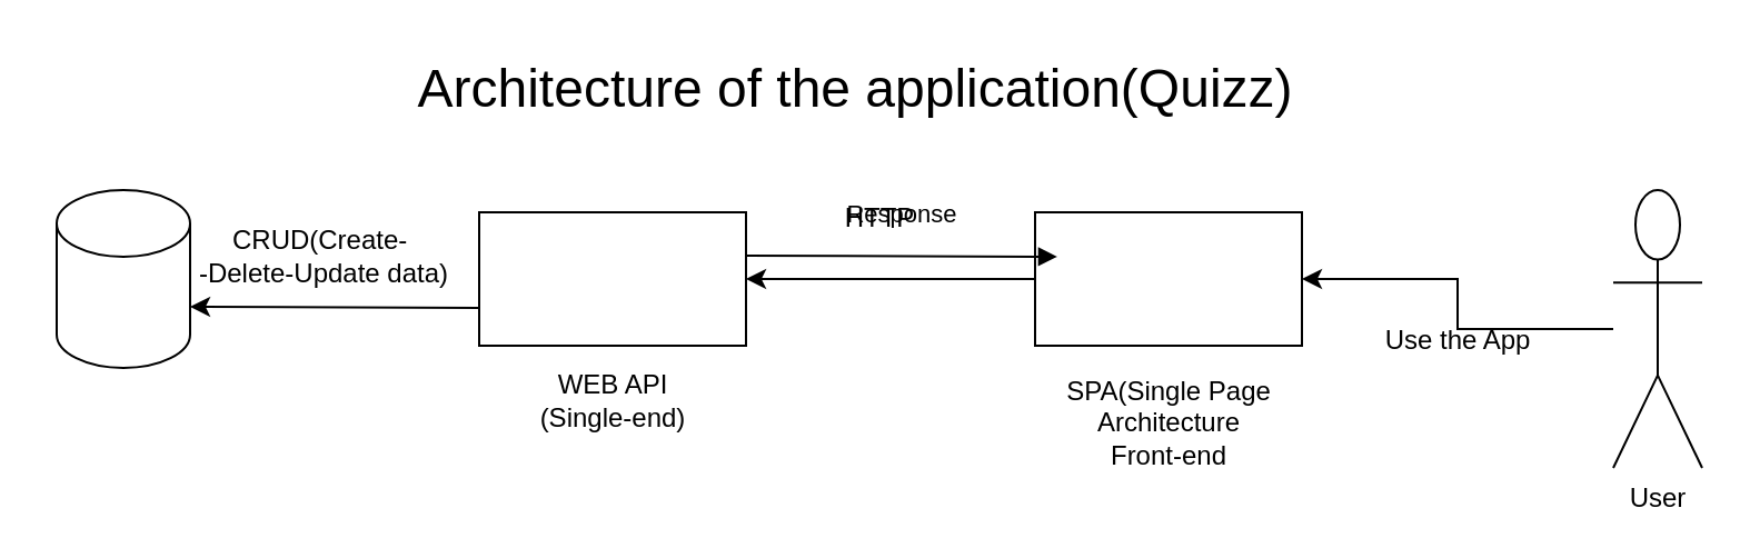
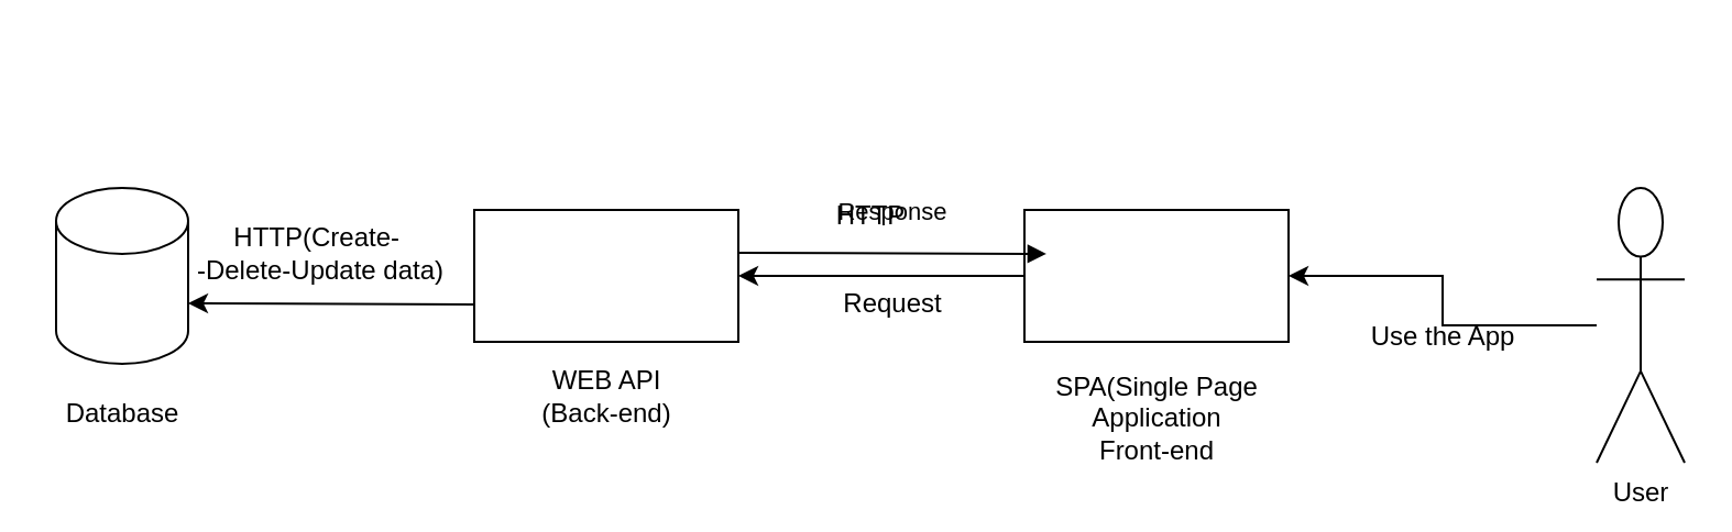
- <mxCell id="17" value="&lt;span style=&quot;font-size: 24px;&quot;&gt;Architecture of the application(Quizz)&lt;/span&gt;" style="text;html=1;align=center;verticalAlign=middle;resizable=0;points=[];autosize=1;strokeColor=none;fillColor=none;" vertex="1" parent="1"><mxGeometry x="174" y="20" width="420" height="40" as="geometry" /></mxCell>
- <mxCell id="10" value="CRUD(Create-&amp;nbsp;&lt;div&gt;-Delete-Update data)&lt;/div&gt;" style="text;html=1;align=center;verticalAlign=middle;resizable=0;points=[];autosize=1;strokeColor=none;fillColor=none;" vertex="1" parent="1"><mxGeometry x="75" y="95" width="140" height="40" as="geometry" /></mxCell>
+ <mxCell id="10" value="HTTP(Create-&amp;nbsp;&lt;div&gt;-Delete-Update data)&lt;/div&gt;" style="text;html=1;align=center;verticalAlign=middle;resizable=0;points=[];autosize=1;strokeColor=none;fillColor=none;" vertex="1" parent="1"><mxGeometry x="75" y="95" width="140" height="40" as="geometry" /></mxCell>
+ <mxCell id="12" value="Request" style="text;html=1;align=center;verticalAlign=middle;resizable=0;points=[];autosize=1;strokeColor=none;fillColor=none;" vertex="1" parent="1"><mxGeometry x="370" y="123" width="70" height="30" as="geometry" /></mxCell>
- <mxCell id="5" value="WEB API&lt;div&gt;(Single-end)&lt;/div&gt;" style="text;html=1;align=center;verticalAlign=middle;resizable=0;points=[];autosize=1;strokeColor=none;fillColor=none;" vertex="1" parent="1"><mxGeometry x="235" y="160" width="80" height="40" as="geometry" /></mxCell>
+ <mxCell id="5" value="WEB API&lt;div&gt;(Back-end)&lt;/div&gt;" style="text;html=1;align=center;verticalAlign=middle;resizable=0;points=[];autosize=1;strokeColor=none;fillColor=none;" vertex="1" parent="1"><mxGeometry x="235" y="160" width="80" height="40" as="geometry" /></mxCell>
+ <mxCell id="3" value="Database" style="text;html=1;align=center;verticalAlign=middle;resizable=0;points=[];autosize=1;strokeColor=none;fillColor=none;" vertex="1" parent="1"><mxGeometry x="20" y="173" width="70" height="30" as="geometry" /></mxCell>
- <mxCell id="8" value="&lt;div&gt;SPA(Single Page&lt;/div&gt;&lt;div&gt;Architecture&lt;/div&gt;Front-end" style="text;html=1;align=center;verticalAlign=middle;resizable=0;points=[];autosize=1;strokeColor=none;fillColor=none;" vertex="1" parent="1"><mxGeometry x="465" y="160" width="120" height="60" as="geometry" /></mxCell>
+ <mxCell id="8" value="&lt;div&gt;SPA(Single Page&lt;/div&gt;&lt;div&gt;Application&lt;/div&gt;Front-end" style="text;html=1;align=center;verticalAlign=middle;resizable=0;points=[];autosize=1;strokeColor=none;fillColor=none;" vertex="1" parent="1"><mxGeometry x="465" y="160" width="120" height="60" as="geometry" /></mxCell>
